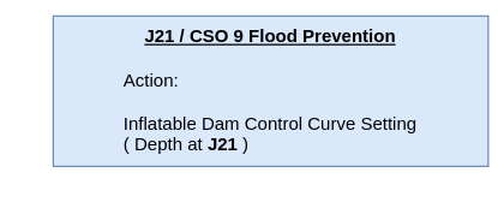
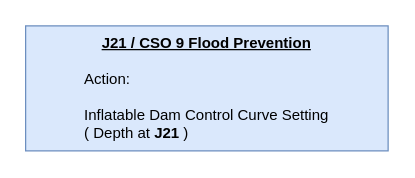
- <mxCell id="2" value="&lt;b&gt;&lt;u&gt;J21 / CSO 9 Flood Prevention&lt;/u&gt;&lt;/b&gt;&lt;div&gt;&lt;b&gt;&lt;u&gt;&lt;br&gt;&lt;/u&gt;&lt;/b&gt;&lt;/div&gt;&lt;div style=&quot;text-align: left;&quot;&gt;Action:&lt;/div&gt;&lt;div style=&quot;text-align: left;&quot;&gt;&lt;b&gt;&lt;u&gt;&lt;br&gt;&lt;/u&gt;&lt;/b&gt;&lt;/div&gt;&lt;div style=&quot;text-align: left;&quot;&gt;Inflatable Dam Control Curve Setting&lt;/div&gt;&lt;div style=&quot;text-align: left;&quot;&gt;( Depth at &lt;b&gt;J21&lt;/b&gt; )&lt;/div&gt;" style="rounded=0;whiteSpace=wrap;html=1;fillColor=#dae8fc;strokeColor=#6c8ebf;" vertex="1" parent="1"><mxGeometry x="35" y="10" width="290" height="100" as="geometry" /></mxCell>
+ <mxCell id="2" value="&lt;b&gt;&lt;u&gt;J21 / CSO 9 Flood Prevention&lt;/u&gt;&lt;/b&gt;&lt;div&gt;&lt;b&gt;&lt;u&gt;&lt;br&gt;&lt;/u&gt;&lt;/b&gt;&lt;/div&gt;&lt;div style=&quot;text-align: left;&quot;&gt;Action:&lt;/div&gt;&lt;div style=&quot;text-align: left;&quot;&gt;&lt;b&gt;&lt;u&gt;&lt;br&gt;&lt;/u&gt;&lt;/b&gt;&lt;/div&gt;&lt;div style=&quot;text-align: left;&quot;&gt;Inflatable Dam Control Curve Setting&lt;/div&gt;&lt;div style=&quot;text-align: left;&quot;&gt;( Depth at &lt;b&gt;J21&lt;/b&gt; )&lt;/div&gt;" style="rounded=0;whiteSpace=wrap;html=1;fillColor=#dae8fc;strokeColor=#6c8ebf;" vertex="1" parent="1"><mxGeometry x="20" y="20" width="290" height="100" as="geometry" /></mxCell>
